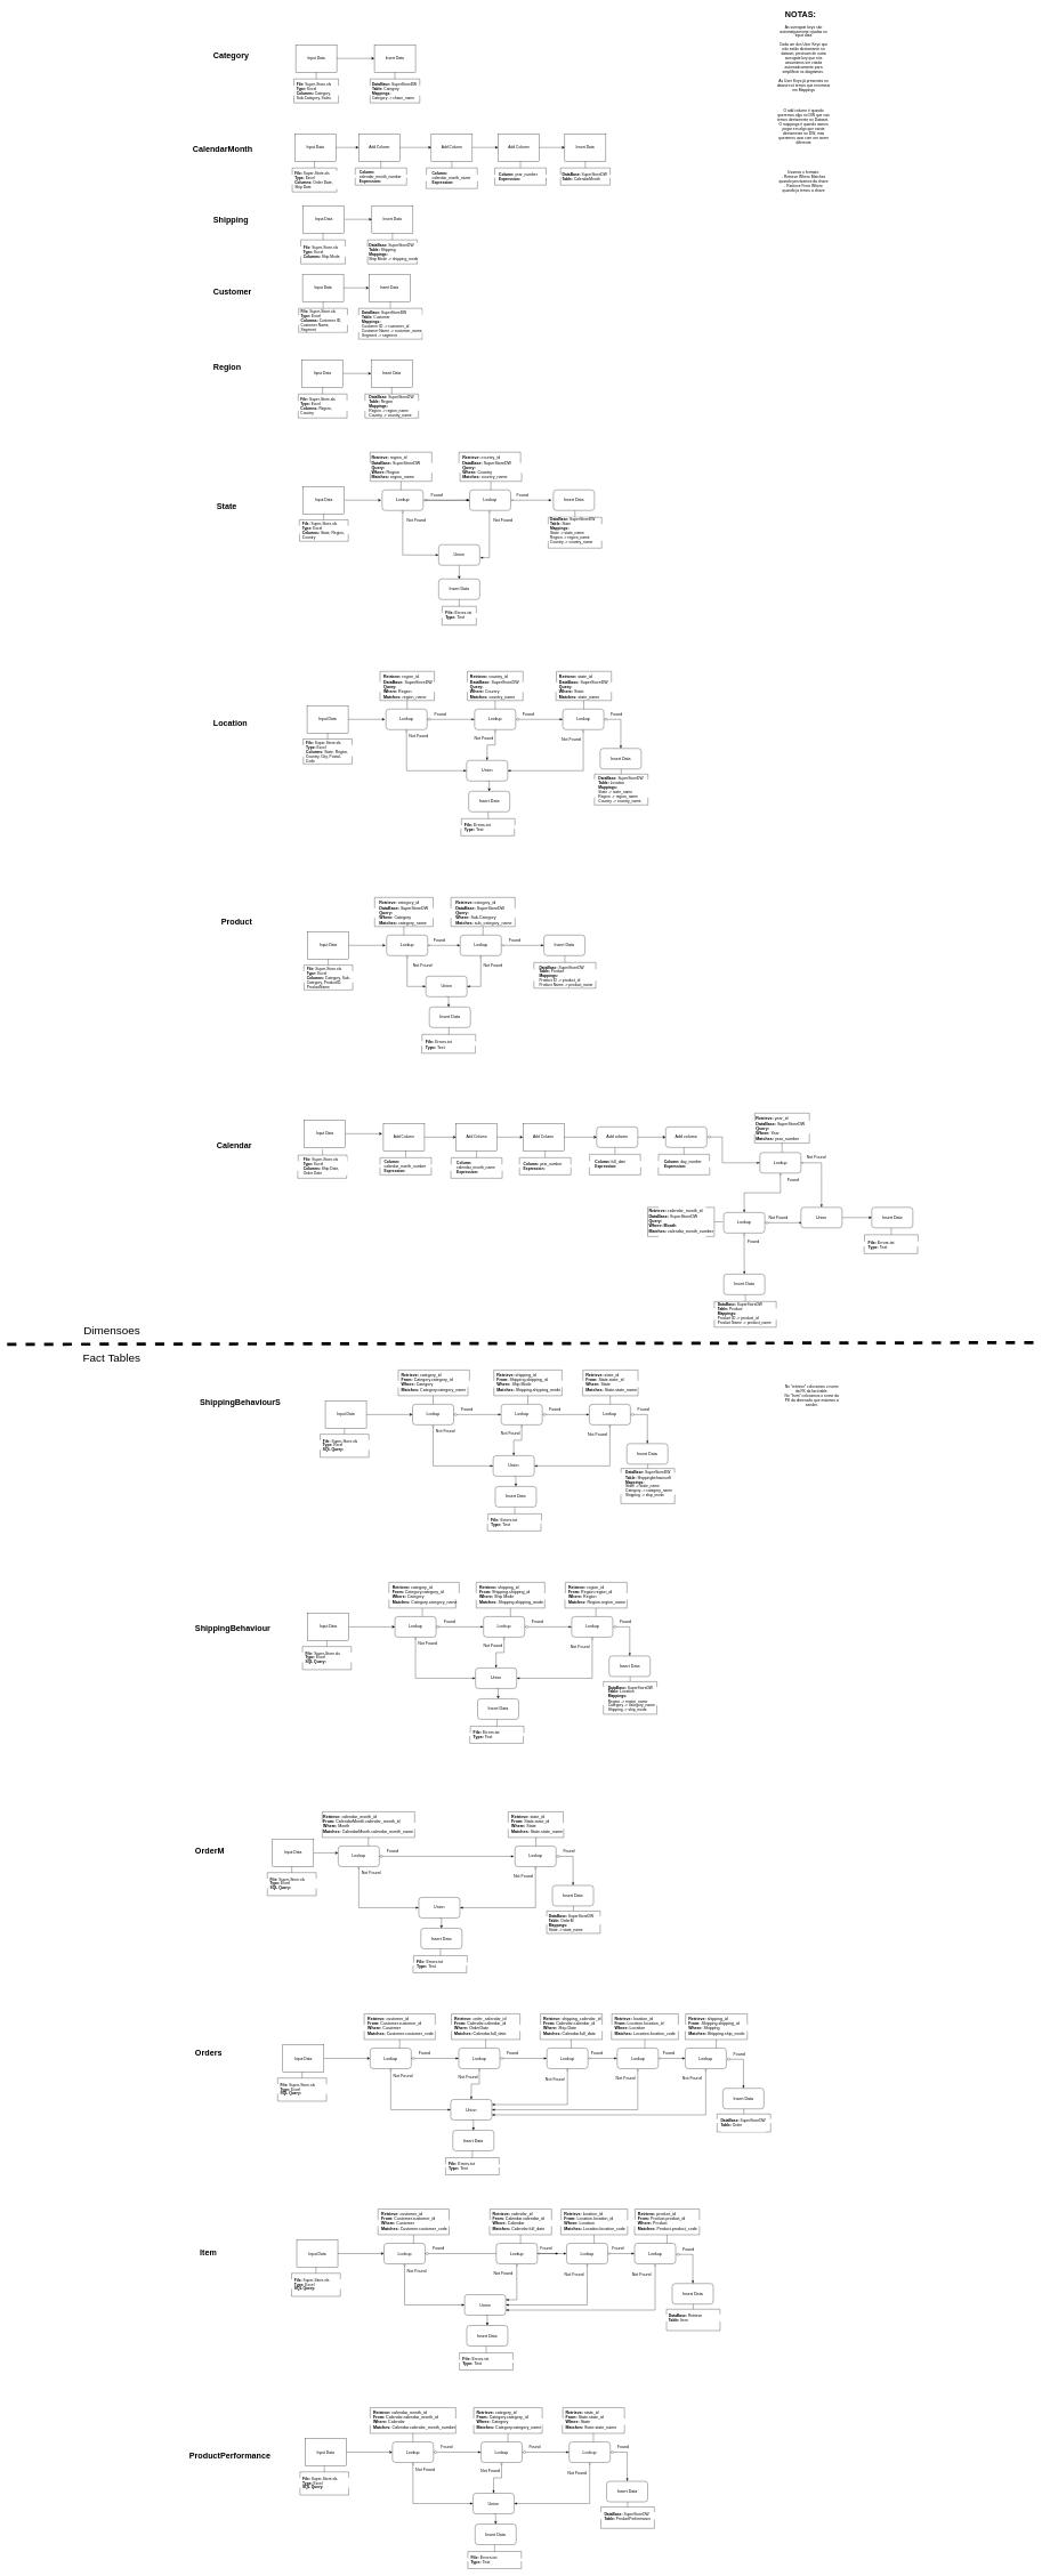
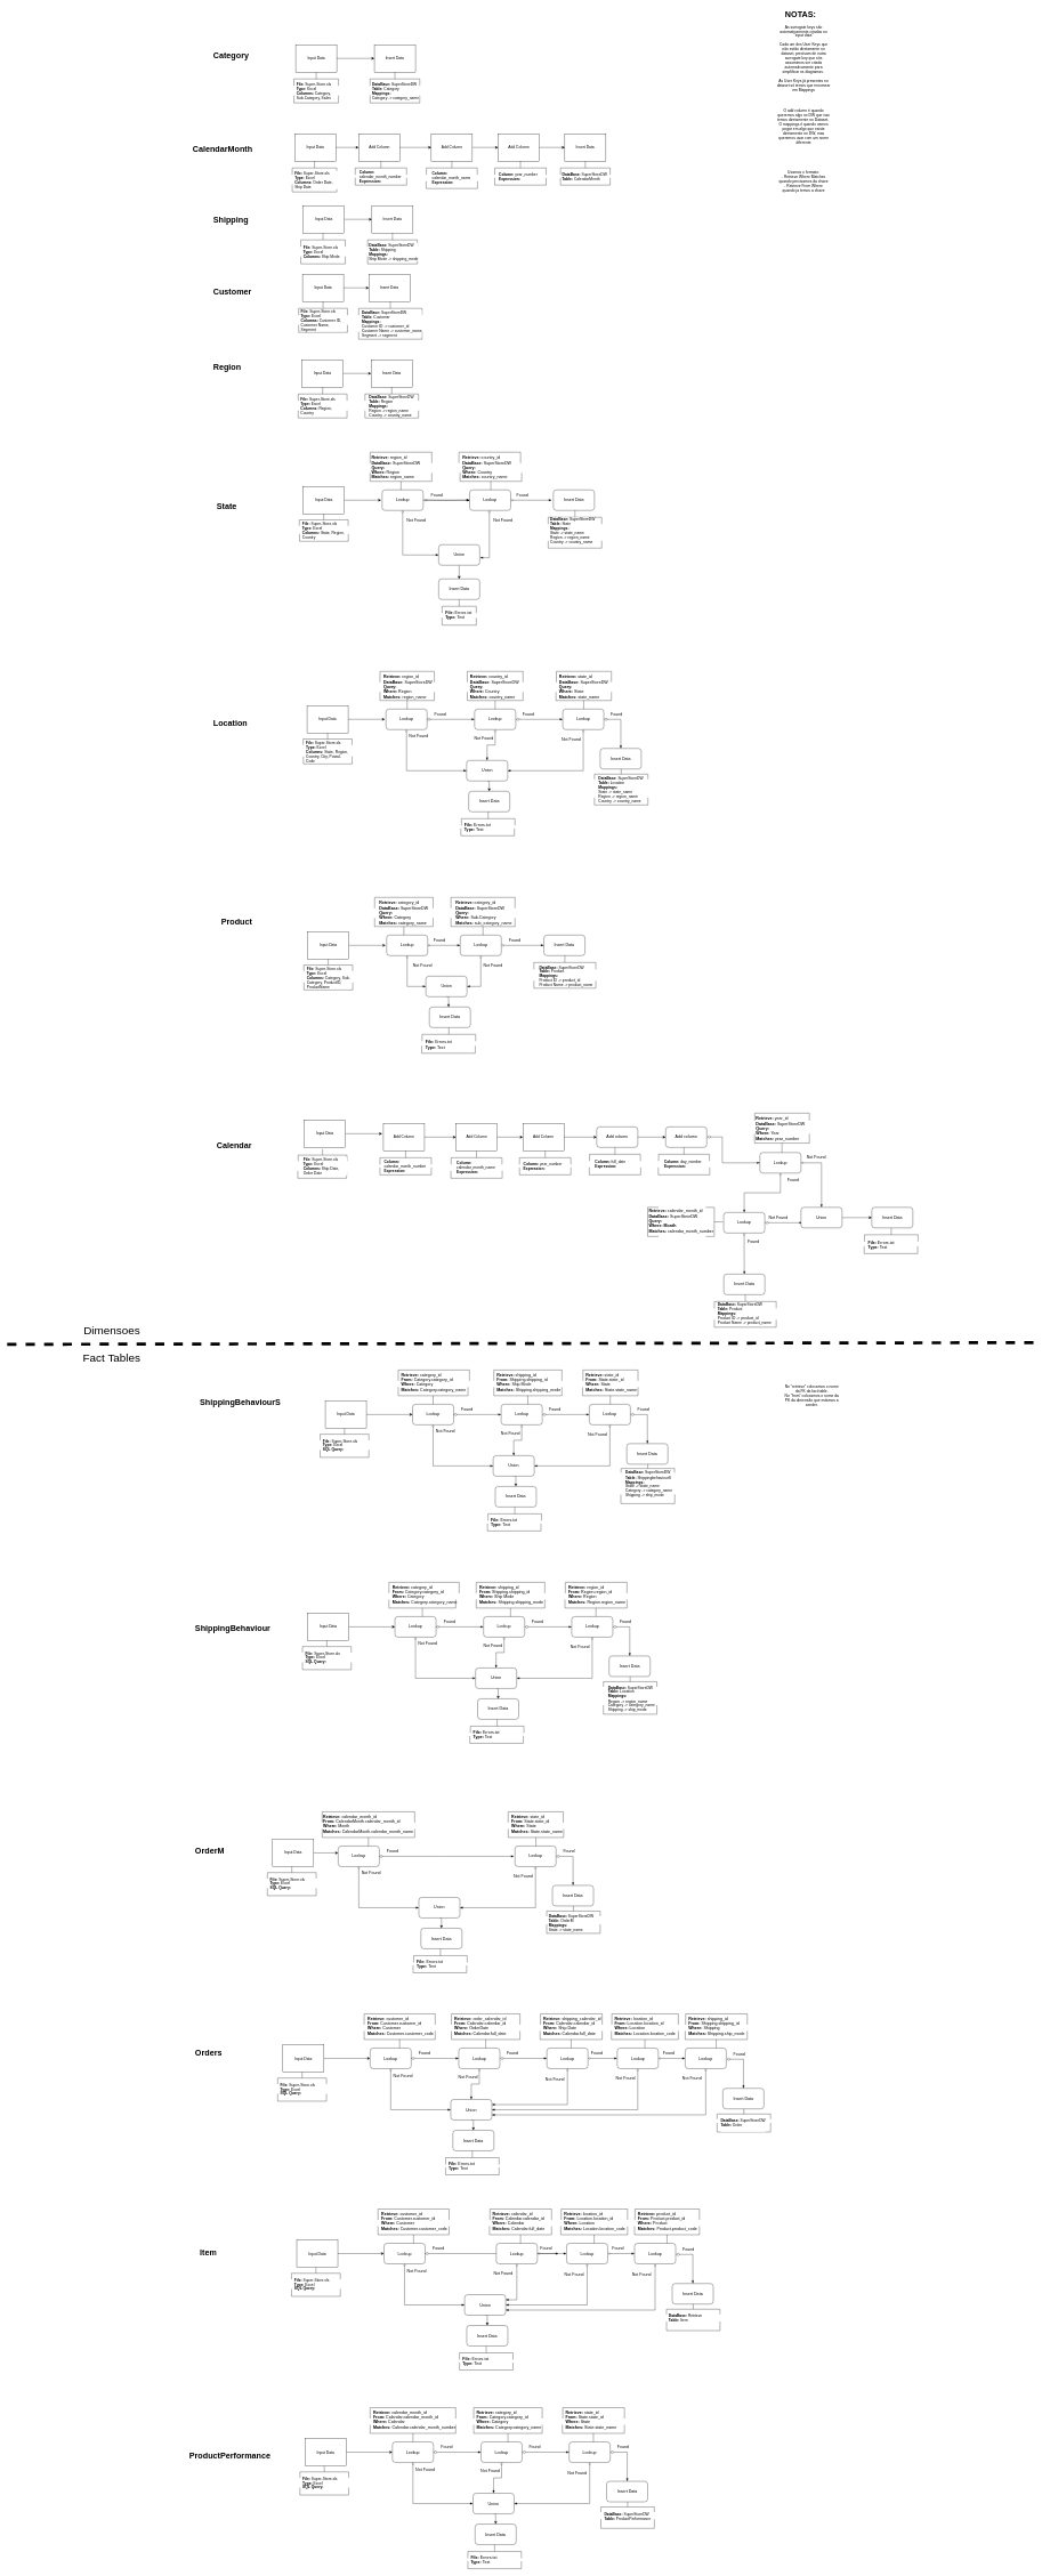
- <mxCell id="6" value="&lt;b&gt;DataBase:&lt;/b&gt; SuperStoreDW&lt;br&gt;&lt;b&gt;Table:&lt;/b&gt; Category&lt;div&gt;&lt;b&gt;Mappings:&lt;/b&gt; &lt;br&gt;Category -&amp;gt; chave_name&lt;/div&gt;" style="text;html=1;align=left;verticalAlign=middle;whiteSpace=wrap;rounded=0;fontFamily=Helvetica;fontSize=11;fontColor=default;labelBackgroundColor=default;" vertex="1" parent="1"><mxGeometry x="1084.12" y="250" width="200" height="30" as="geometry" /></mxCell>
+ <mxCell id="6" value="&lt;b&gt;DataBase:&lt;/b&gt; SuperStoreDW&lt;br&gt;&lt;b&gt;Table:&lt;/b&gt; Category&lt;div&gt;&lt;b&gt;Mappings:&lt;/b&gt; &lt;br&gt;Category -&amp;gt; category_name&lt;/div&gt;" style="text;html=1;align=left;verticalAlign=middle;whiteSpace=wrap;rounded=0;fontFamily=Helvetica;fontSize=11;fontColor=default;labelBackgroundColor=default;" vertex="1" parent="1"><mxGeometry x="1084.12" y="250" width="200" height="30" as="geometry" /></mxCell>
